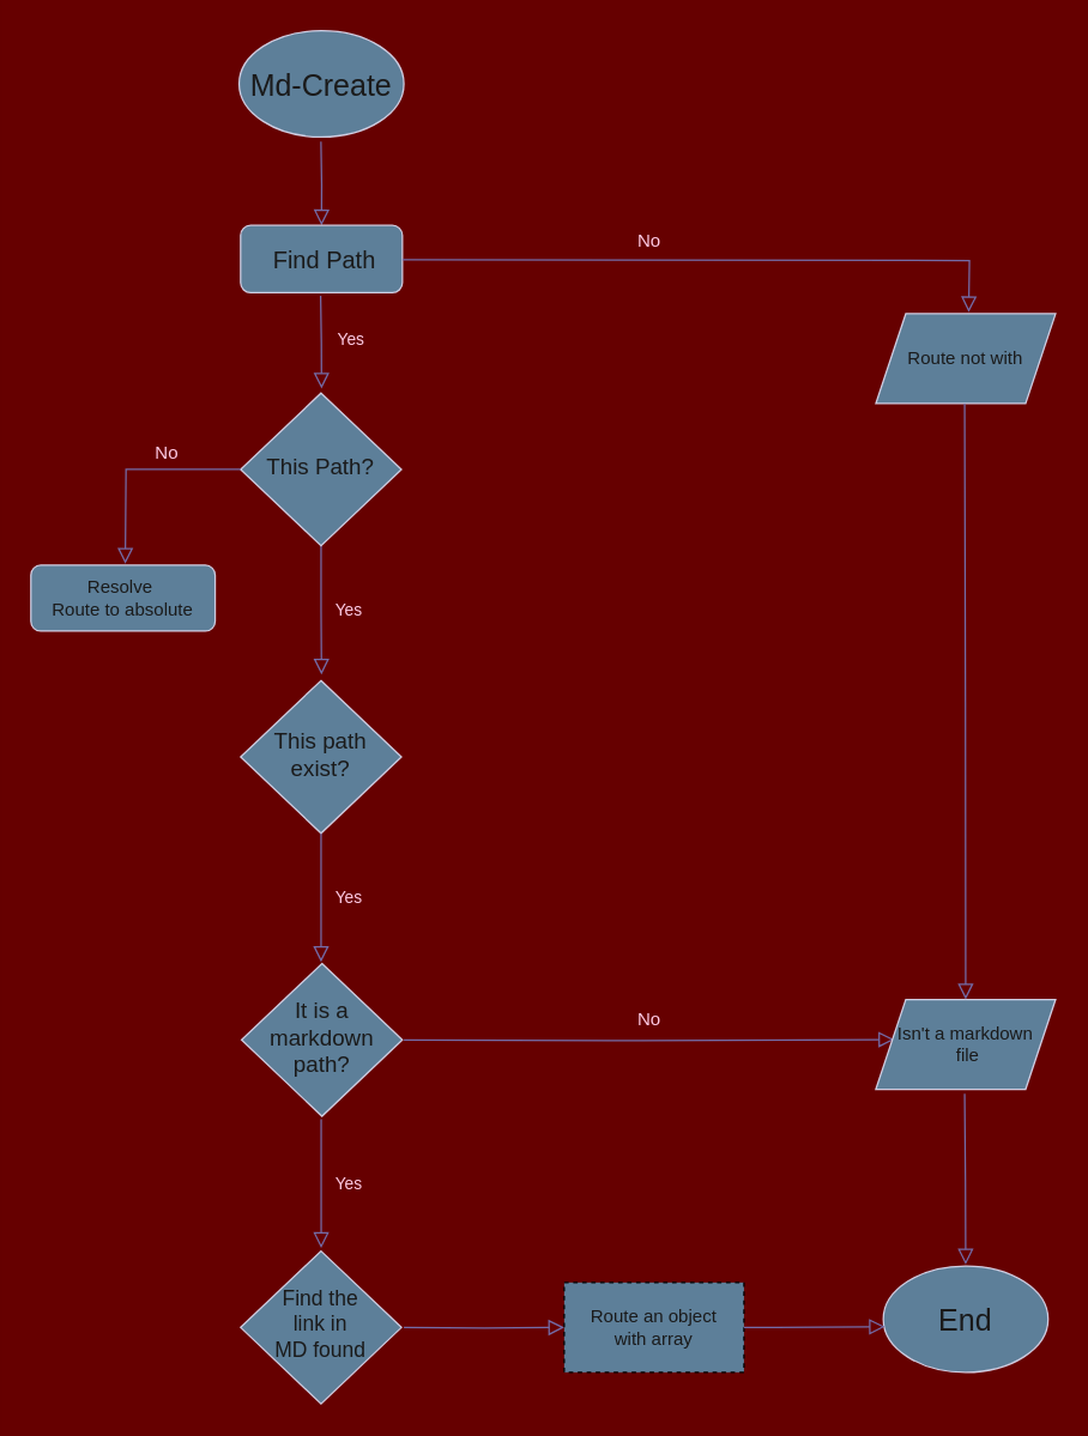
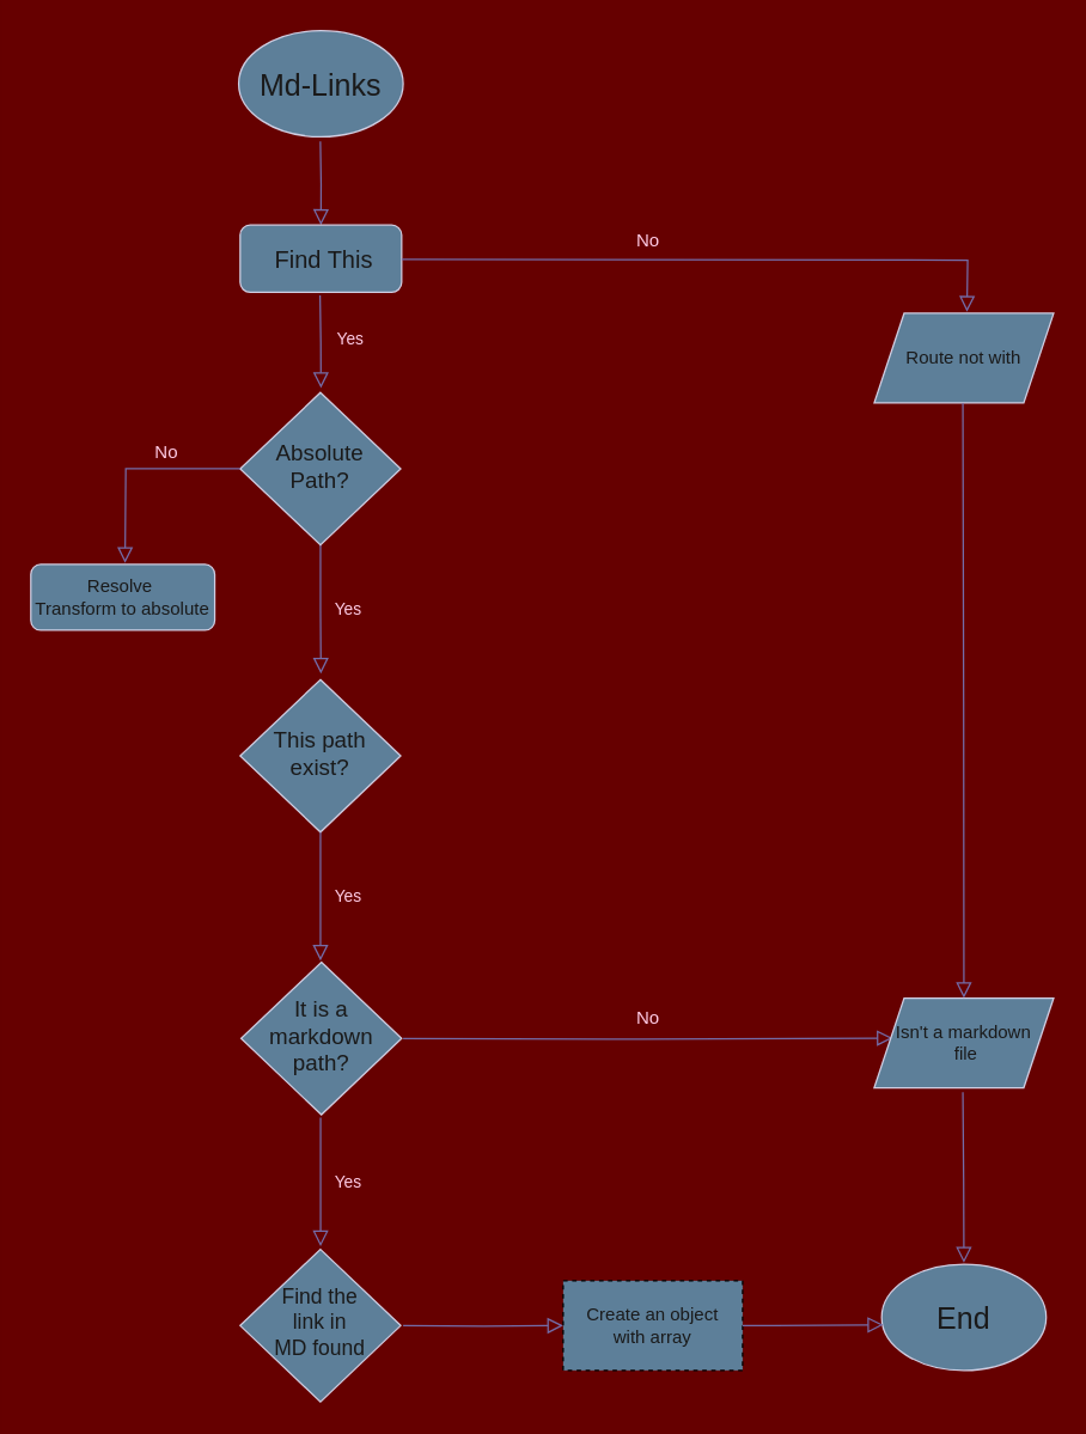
- <mxCell id="5" value="&lt;font style=&quot;font-size: 20px;&quot;&gt;Md-Create&lt;/font&gt;" style="ellipse;whiteSpace=wrap;html=1;strokeColor=#D0CEE2;fontColor=#1A1A1A;fillColor=#5D7F99;" vertex="1" parent="1"><mxGeometry x="158.99" y="20" width="110" height="71" as="geometry" /></mxCell>
+ <mxCell id="5" value="&lt;font style=&quot;font-size: 20px;&quot;&gt;Md-Links&lt;/font&gt;" style="ellipse;whiteSpace=wrap;html=1;strokeColor=#D0CEE2;fontColor=#1A1A1A;fillColor=#5D7F99;" vertex="1" parent="1"><mxGeometry x="158.99" y="20" width="110" height="71" as="geometry" /></mxCell>
- <mxCell id="6" value="&amp;nbsp;Find Path" style="rounded=1;whiteSpace=wrap;html=1;strokeColor=#D0CEE2;fontColor=#1A1A1A;fillColor=#5D7F99;fontSize=16;" vertex="1" parent="1"><mxGeometry x="159.99" y="150" width="107.99" height="45" as="geometry" /></mxCell>
+ <mxCell id="6" value="&amp;nbsp;Find This" style="rounded=1;whiteSpace=wrap;html=1;strokeColor=#D0CEE2;fontColor=#1A1A1A;fillColor=#5D7F99;fontSize=16;" vertex="1" parent="1"><mxGeometry x="159.99" y="150" width="107.99" height="45" as="geometry" /></mxCell>
- <mxCell id="4" value="This Path?" style="rhombus;whiteSpace=wrap;html=1;shadow=0;fontFamily=Helvetica;fontSize=15;align=center;strokeWidth=1;spacing=6;spacingTop=-4;labelBackgroundColor=none;fillColor=#5D7F99;strokeColor=#D0CEE2;fontColor=#1A1A1A;" parent="1" vertex="1"><mxGeometry x="159.99" y="262" width="107.37" height="102" as="geometry" /></mxCell>
+ <mxCell id="4" value="Absolute Path?" style="rhombus;whiteSpace=wrap;html=1;shadow=0;fontFamily=Helvetica;fontSize=15;align=center;strokeWidth=1;spacing=6;spacingTop=-4;labelBackgroundColor=none;fillColor=#5D7F99;strokeColor=#D0CEE2;fontColor=#1A1A1A;" parent="1" vertex="1"><mxGeometry x="159.99" y="262" width="107.37" height="102" as="geometry" /></mxCell>
- <mxCell id="10" value="Resolve&amp;nbsp;&lt;br&gt;Route to absolute" style="rounded=1;whiteSpace=wrap;html=1;strokeColor=#D0CEE2;fontColor=#1A1A1A;fillColor=#5D7F99;" vertex="1" parent="1"><mxGeometry x="20" y="377" width="123" height="44" as="geometry" /></mxCell>
+ <mxCell id="10" value="Resolve&amp;nbsp;&lt;br&gt;Transform to absolute" style="rounded=1;whiteSpace=wrap;html=1;strokeColor=#D0CEE2;fontColor=#1A1A1A;fillColor=#5D7F99;" vertex="1" parent="1"><mxGeometry x="20" y="377" width="123" height="44" as="geometry" /></mxCell>
- <mxCell id="17" value="Route an object &lt;br&gt;with array" style="rounded=0;whiteSpace=wrap;html=1;strokeColor=#000000;fontColor=#1A1A1A;fillColor=#5D7F99;labelBorderColor=none;dashed=1;" vertex="1" parent="1"><mxGeometry x="376" y="856" width="120" height="60" as="geometry" /></mxCell>
+ <mxCell id="17" value="Create an object &lt;br&gt;with array" style="rounded=0;whiteSpace=wrap;html=1;strokeColor=#000000;fontColor=#1A1A1A;fillColor=#5D7F99;labelBorderColor=none;dashed=1;" vertex="1" parent="1"><mxGeometry x="376" y="856" width="120" height="60" as="geometry" /></mxCell>
